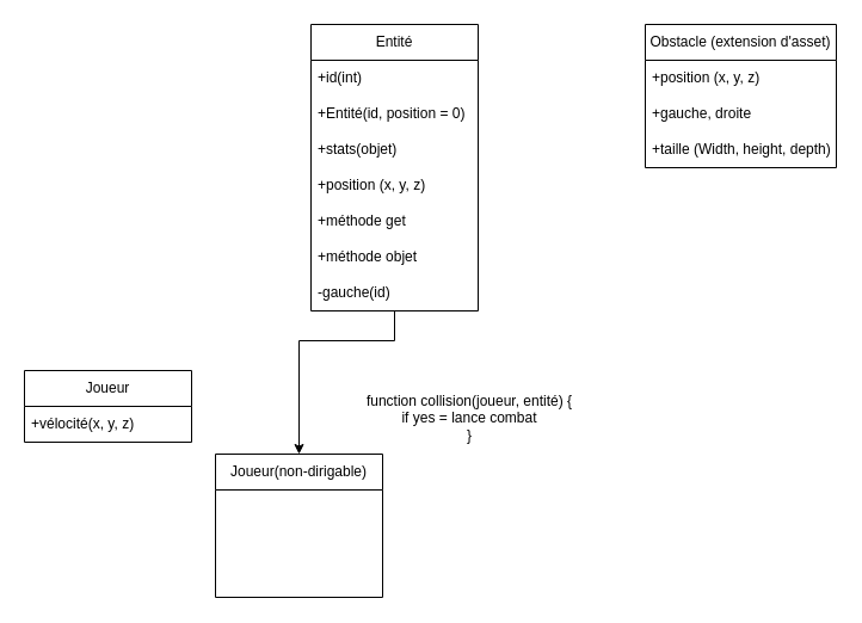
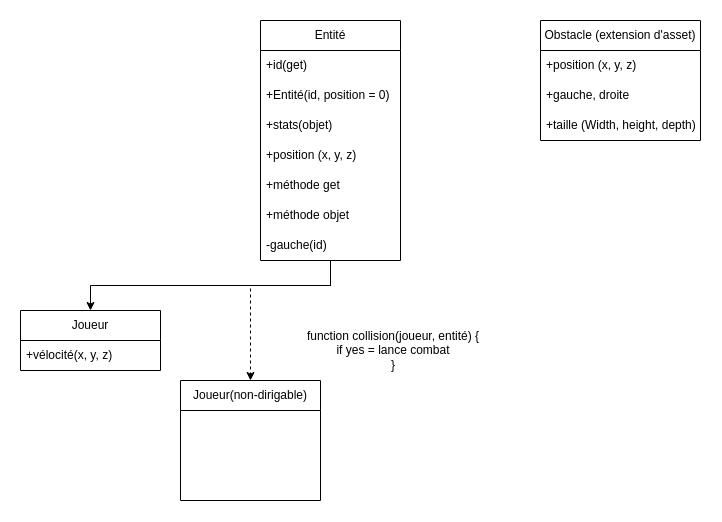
- <mxCell id="5" value="+id(int)&lt;span style=&quot;white-space: pre;&quot;&gt;&#09;&lt;/span&gt;" style="text;strokeColor=none;fillColor=none;align=left;verticalAlign=middle;spacingLeft=4;spacingRight=4;overflow=hidden;points=[[0,0.5],[1,0.5]];portConstraint=eastwest;rotatable=0;whiteSpace=wrap;html=1;" vertex="1" parent="4"><mxGeometry y="30" width="140" height="30" as="geometry" /></mxCell>
+ <mxCell id="5" value="+id(get)&lt;span style=&quot;white-space: pre;&quot;&gt;&#09;&lt;/span&gt;" style="text;strokeColor=none;fillColor=none;align=left;verticalAlign=middle;spacingLeft=4;spacingRight=4;overflow=hidden;points=[[0,0.5],[1,0.5]];portConstraint=eastwest;rotatable=0;whiteSpace=wrap;html=1;" vertex="1" parent="4"><mxGeometry y="30" width="140" height="30" as="geometry" /></mxCell>
+ <mxCell id="2" style="edgeStyle=orthogonalEdgeStyle;rounded=0;orthogonalLoop=1;jettySize=auto;html=1;exitX=0.5;exitY=1;exitDx=0;exitDy=0;entryX=0.5;entryY=0;entryDx=0;entryDy=0;" edge="1" parent="1" source="4" target="12"><mxGeometry relative="1" as="geometry" /></mxCell>
- <mxCell id="3" style="edgeStyle=orthogonalEdgeStyle;rounded=0;orthogonalLoop=1;jettySize=auto;html=1;exitX=0.5;exitY=1;exitDx=0;exitDy=0;entryX=0.5;entryY=0;entryDx=0;entryDy=0;" edge="1" parent="1" source="4" target="19"><mxGeometry relative="1" as="geometry"><Array as="points"><mxPoint x="330" y="285" /><mxPoint x="250" y="285" /></Array></mxGeometry></mxCell>
+ <mxCell id="3" style="edgeStyle=orthogonalEdgeStyle;rounded=0;orthogonalLoop=1;jettySize=auto;html=1;exitX=0.5;exitY=1;exitDx=0;exitDy=0;entryX=0.5;entryY=0;entryDx=0;entryDy=0;dashed=1;" edge="1" parent="1" source="4" target="19"><mxGeometry relative="1" as="geometry"><Array as="points"><mxPoint x="330" y="285" /><mxPoint x="250" y="285" /></Array></mxGeometry></mxCell>
